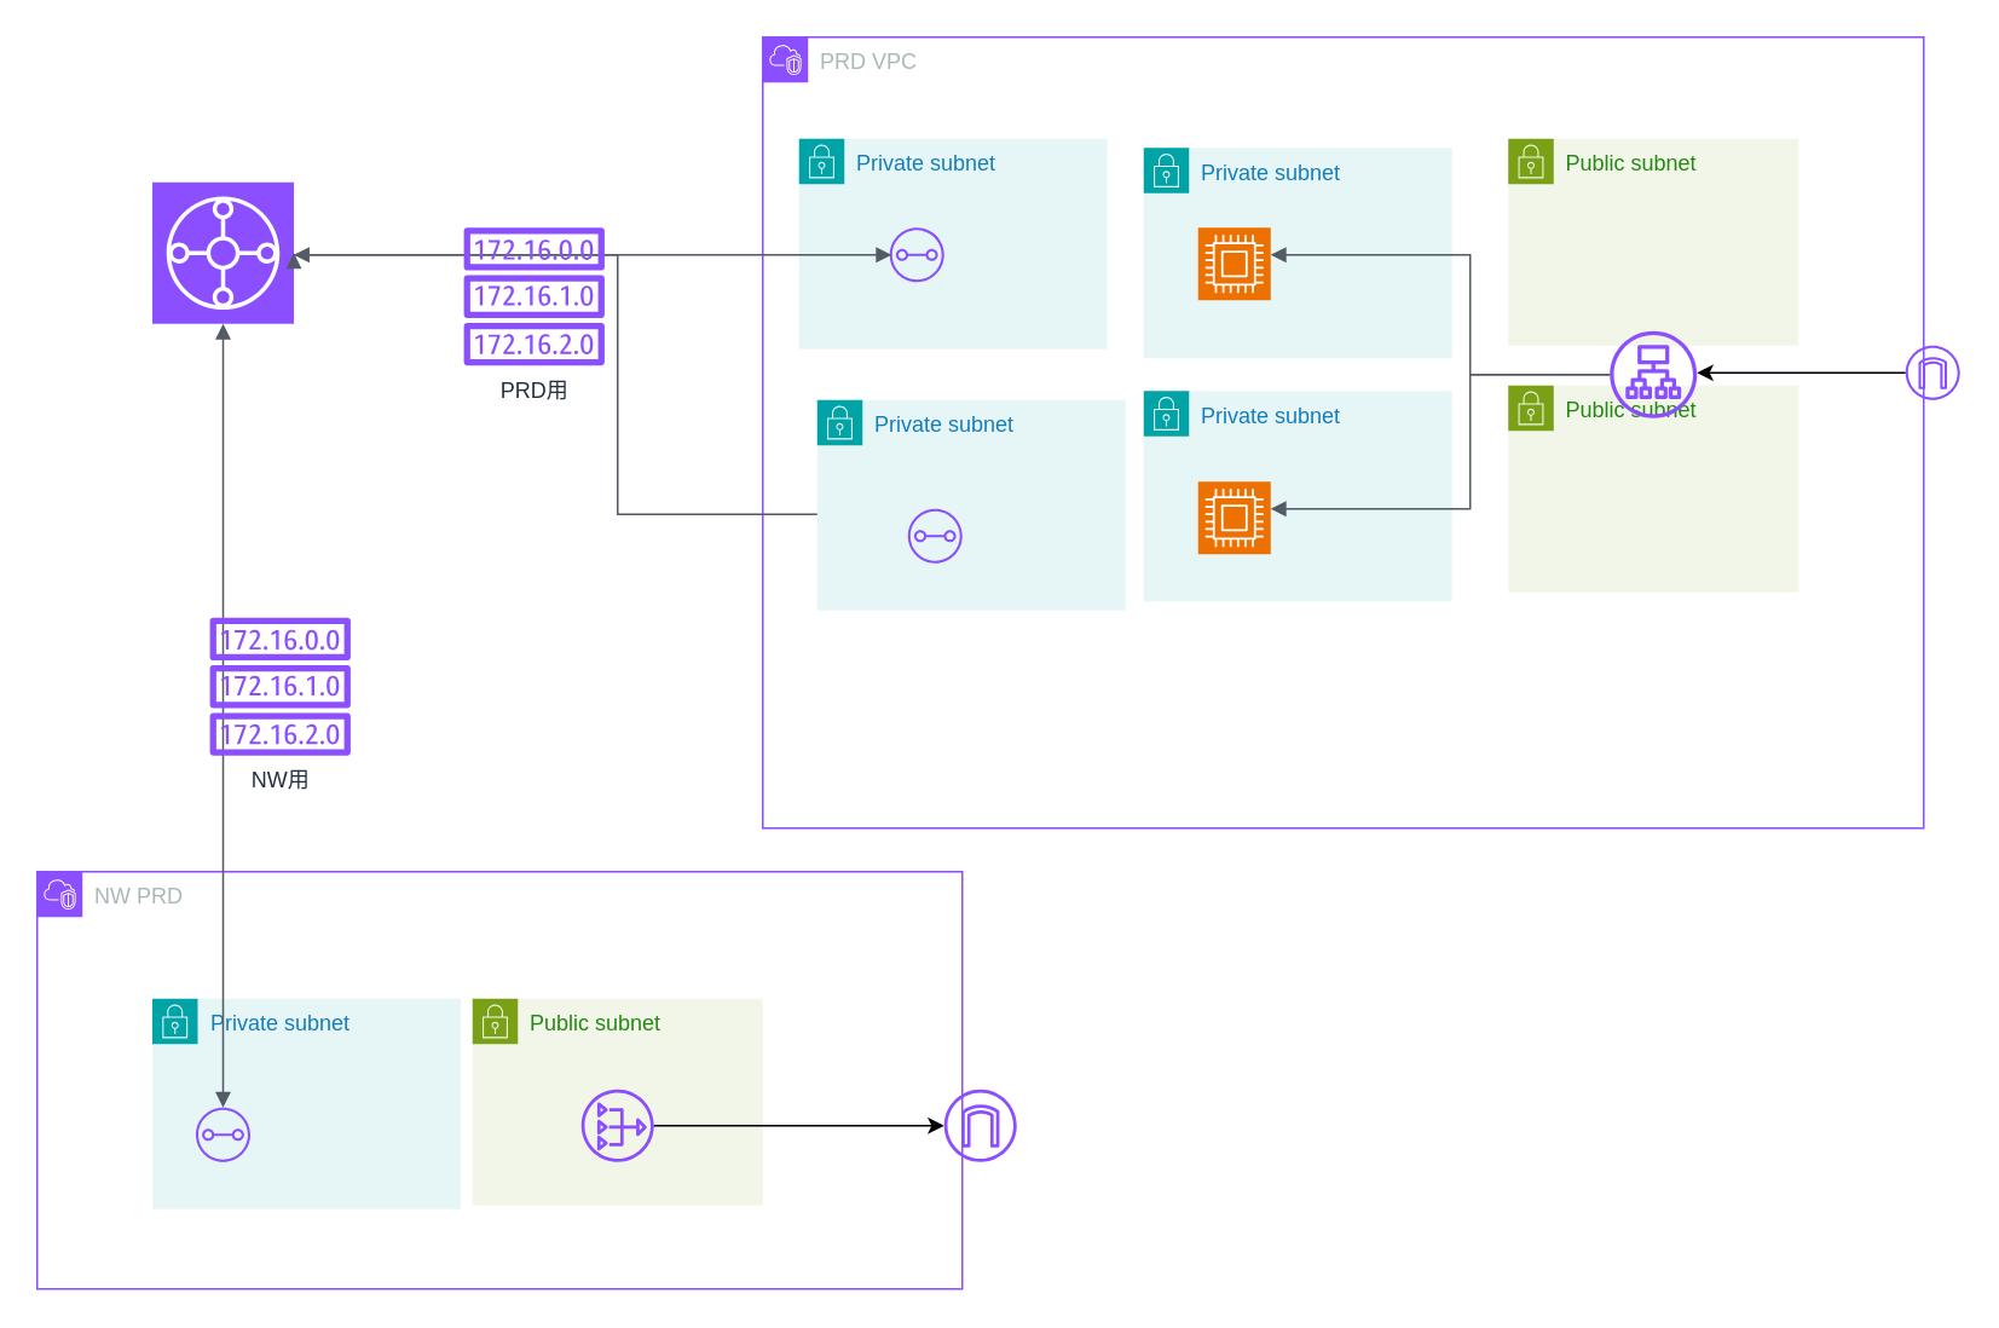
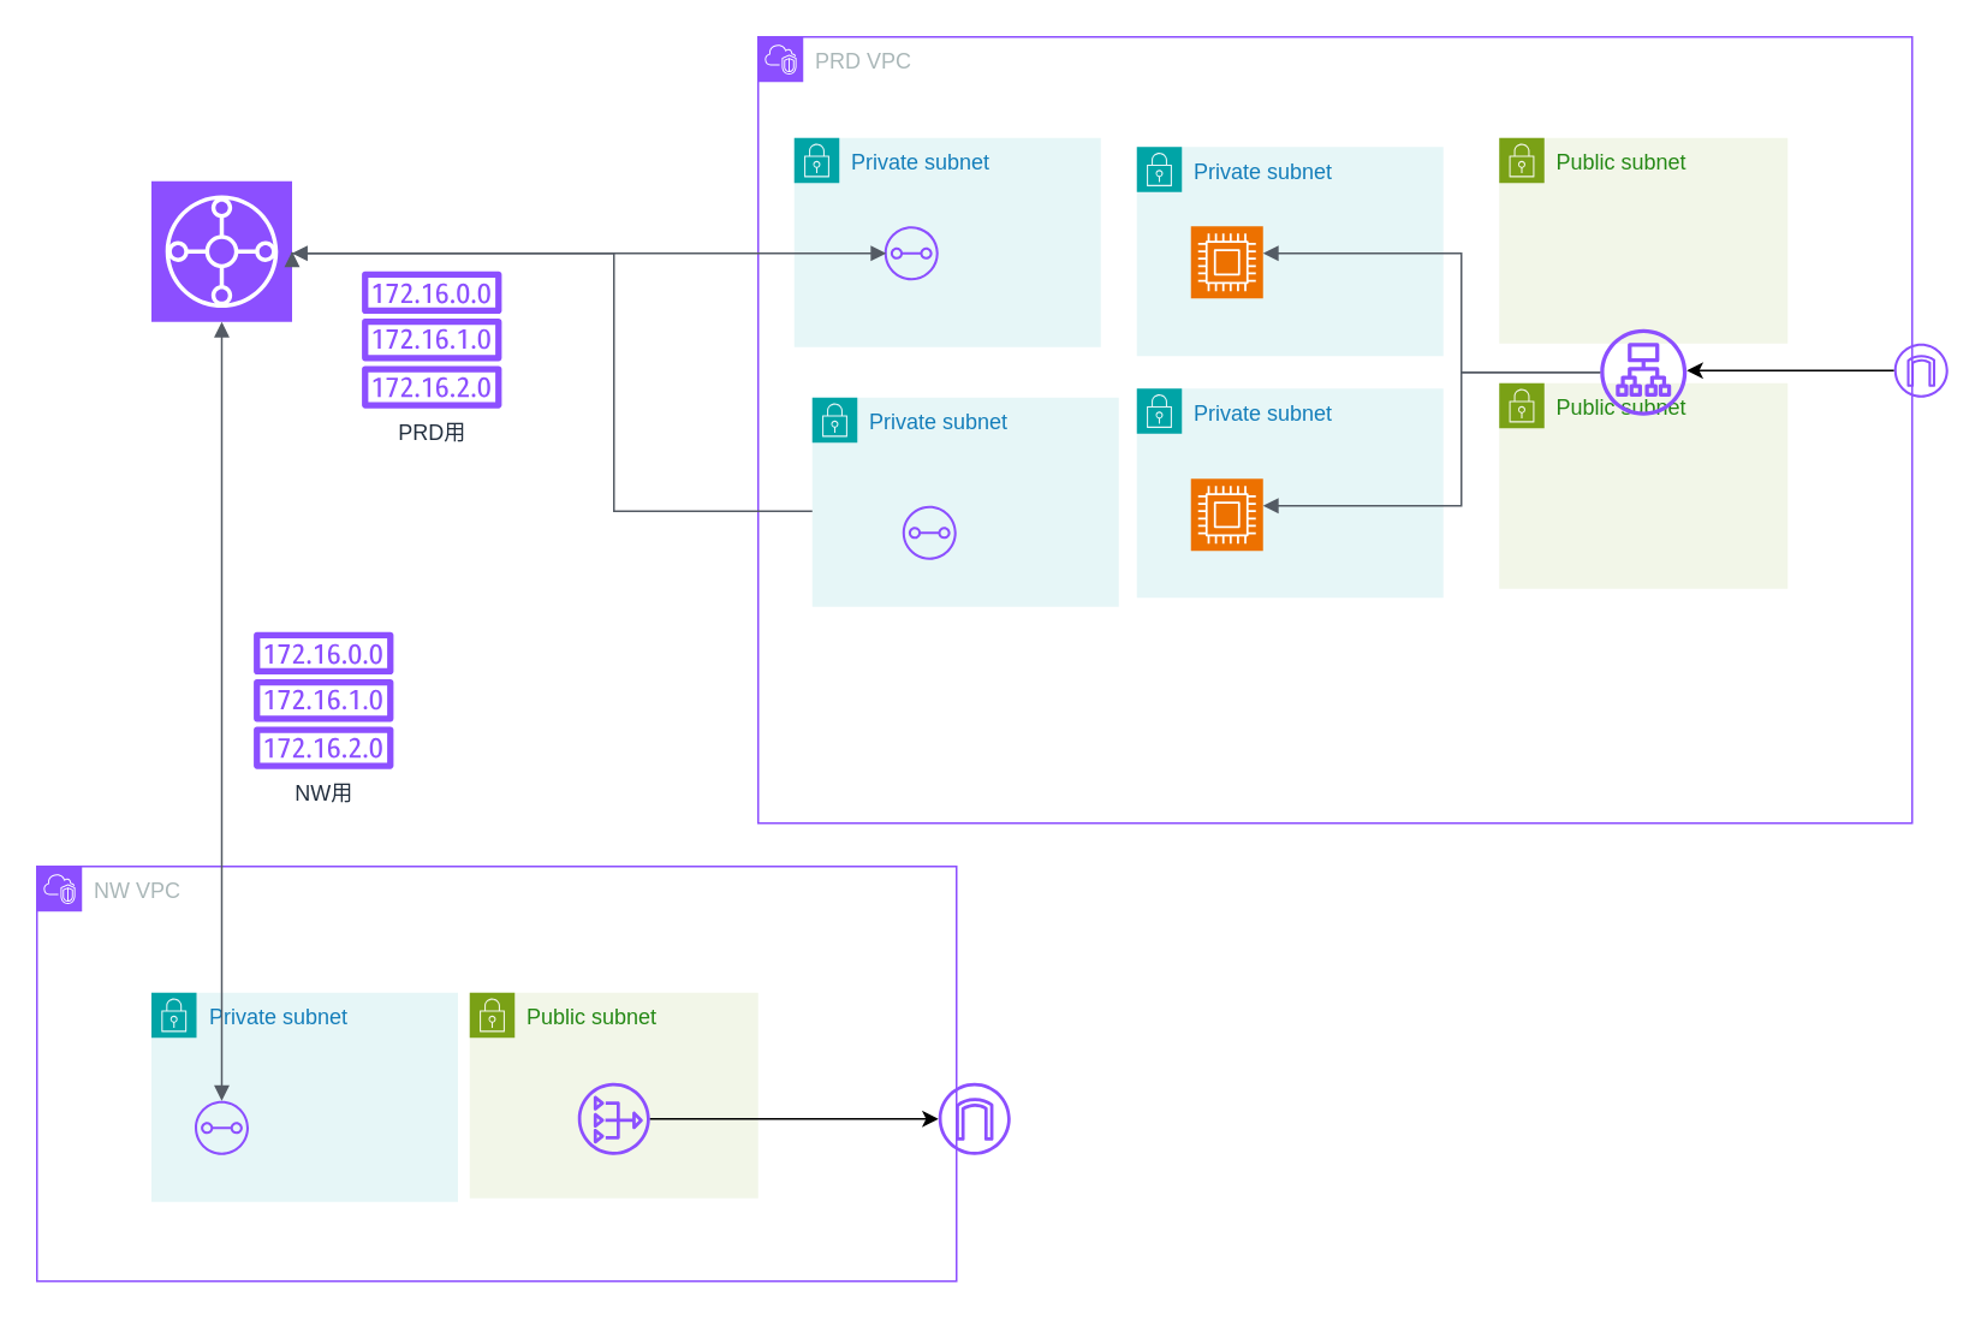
- <mxCell id="26" value="PRD用" style="sketch=0;outlineConnect=0;fontColor=#232F3E;gradientColor=none;fillColor=#8C4FFF;strokeColor=none;dashed=0;verticalLabelPosition=bottom;verticalAlign=top;align=center;html=1;fontSize=12;fontStyle=0;aspect=fixed;pointerEvents=1;shape=mxgraph.aws4.route_table;" vertex="1" parent="1"><mxGeometry x="255" y="125" width="78" height="76" as="geometry" /></mxCell>
+ <mxCell id="26" value="PRD用" style="sketch=0;outlineConnect=0;fontColor=#232F3E;gradientColor=none;fillColor=#8C4FFF;strokeColor=none;dashed=0;verticalLabelPosition=bottom;verticalAlign=top;align=center;html=1;fontSize=12;fontStyle=0;aspect=fixed;pointerEvents=1;shape=mxgraph.aws4.route_table;" vertex="1" parent="1"><mxGeometry x="200" y="150" width="78" height="76" as="geometry" /></mxCell>
- <mxCell id="30" value="NW用" style="sketch=0;outlineConnect=0;fontColor=#232F3E;gradientColor=none;fillColor=#8C4FFF;strokeColor=none;dashed=0;verticalLabelPosition=bottom;verticalAlign=top;align=center;html=1;fontSize=12;fontStyle=0;aspect=fixed;pointerEvents=1;shape=mxgraph.aws4.route_table;" vertex="1" parent="1"><mxGeometry x="115" y="340" width="78" height="76" as="geometry" /></mxCell>
+ <mxCell id="30" value="NW用" style="sketch=0;outlineConnect=0;fontColor=#232F3E;gradientColor=none;fillColor=#8C4FFF;strokeColor=none;dashed=0;verticalLabelPosition=bottom;verticalAlign=top;align=center;html=1;fontSize=12;fontStyle=0;aspect=fixed;pointerEvents=1;shape=mxgraph.aws4.route_table;" vertex="1" parent="1"><mxGeometry x="140" y="350" width="78" height="76" as="geometry" /></mxCell>
- <mxCell id="14" value="NW PRD" style="points=[[0,0],[0.25,0],[0.5,0],[0.75,0],[1,0],[1,0.25],[1,0.5],[1,0.75],[1,1],[0.75,1],[0.5,1],[0.25,1],[0,1],[0,0.75],[0,0.5],[0,0.25]];outlineConnect=0;gradientColor=none;html=1;whiteSpace=wrap;fontSize=12;fontStyle=0;container=1;pointerEvents=0;collapsible=0;recursiveResize=0;shape=mxgraph.aws4.group;grIcon=mxgraph.aws4.group_vpc2;strokeColor=#8C4FFF;fillColor=none;verticalAlign=top;align=left;spacingLeft=30;fontColor=#AAB7B8;dashed=0;" vertex="1" parent="1"><mxGeometry x="20" y="480" width="510" height="230" as="geometry" /></mxCell>
+ <mxCell id="14" value="NW VPC" style="points=[[0,0],[0.25,0],[0.5,0],[0.75,0],[1,0],[1,0.25],[1,0.5],[1,0.75],[1,1],[0.75,1],[0.5,1],[0.25,1],[0,1],[0,0.75],[0,0.5],[0,0.25]];outlineConnect=0;gradientColor=none;html=1;whiteSpace=wrap;fontSize=12;fontStyle=0;container=1;pointerEvents=0;collapsible=0;recursiveResize=0;shape=mxgraph.aws4.group;grIcon=mxgraph.aws4.group_vpc2;strokeColor=#8C4FFF;fillColor=none;verticalAlign=top;align=left;spacingLeft=30;fontColor=#AAB7B8;dashed=0;" vertex="1" parent="1"><mxGeometry x="20" y="480" width="510" height="230" as="geometry" /></mxCell>
